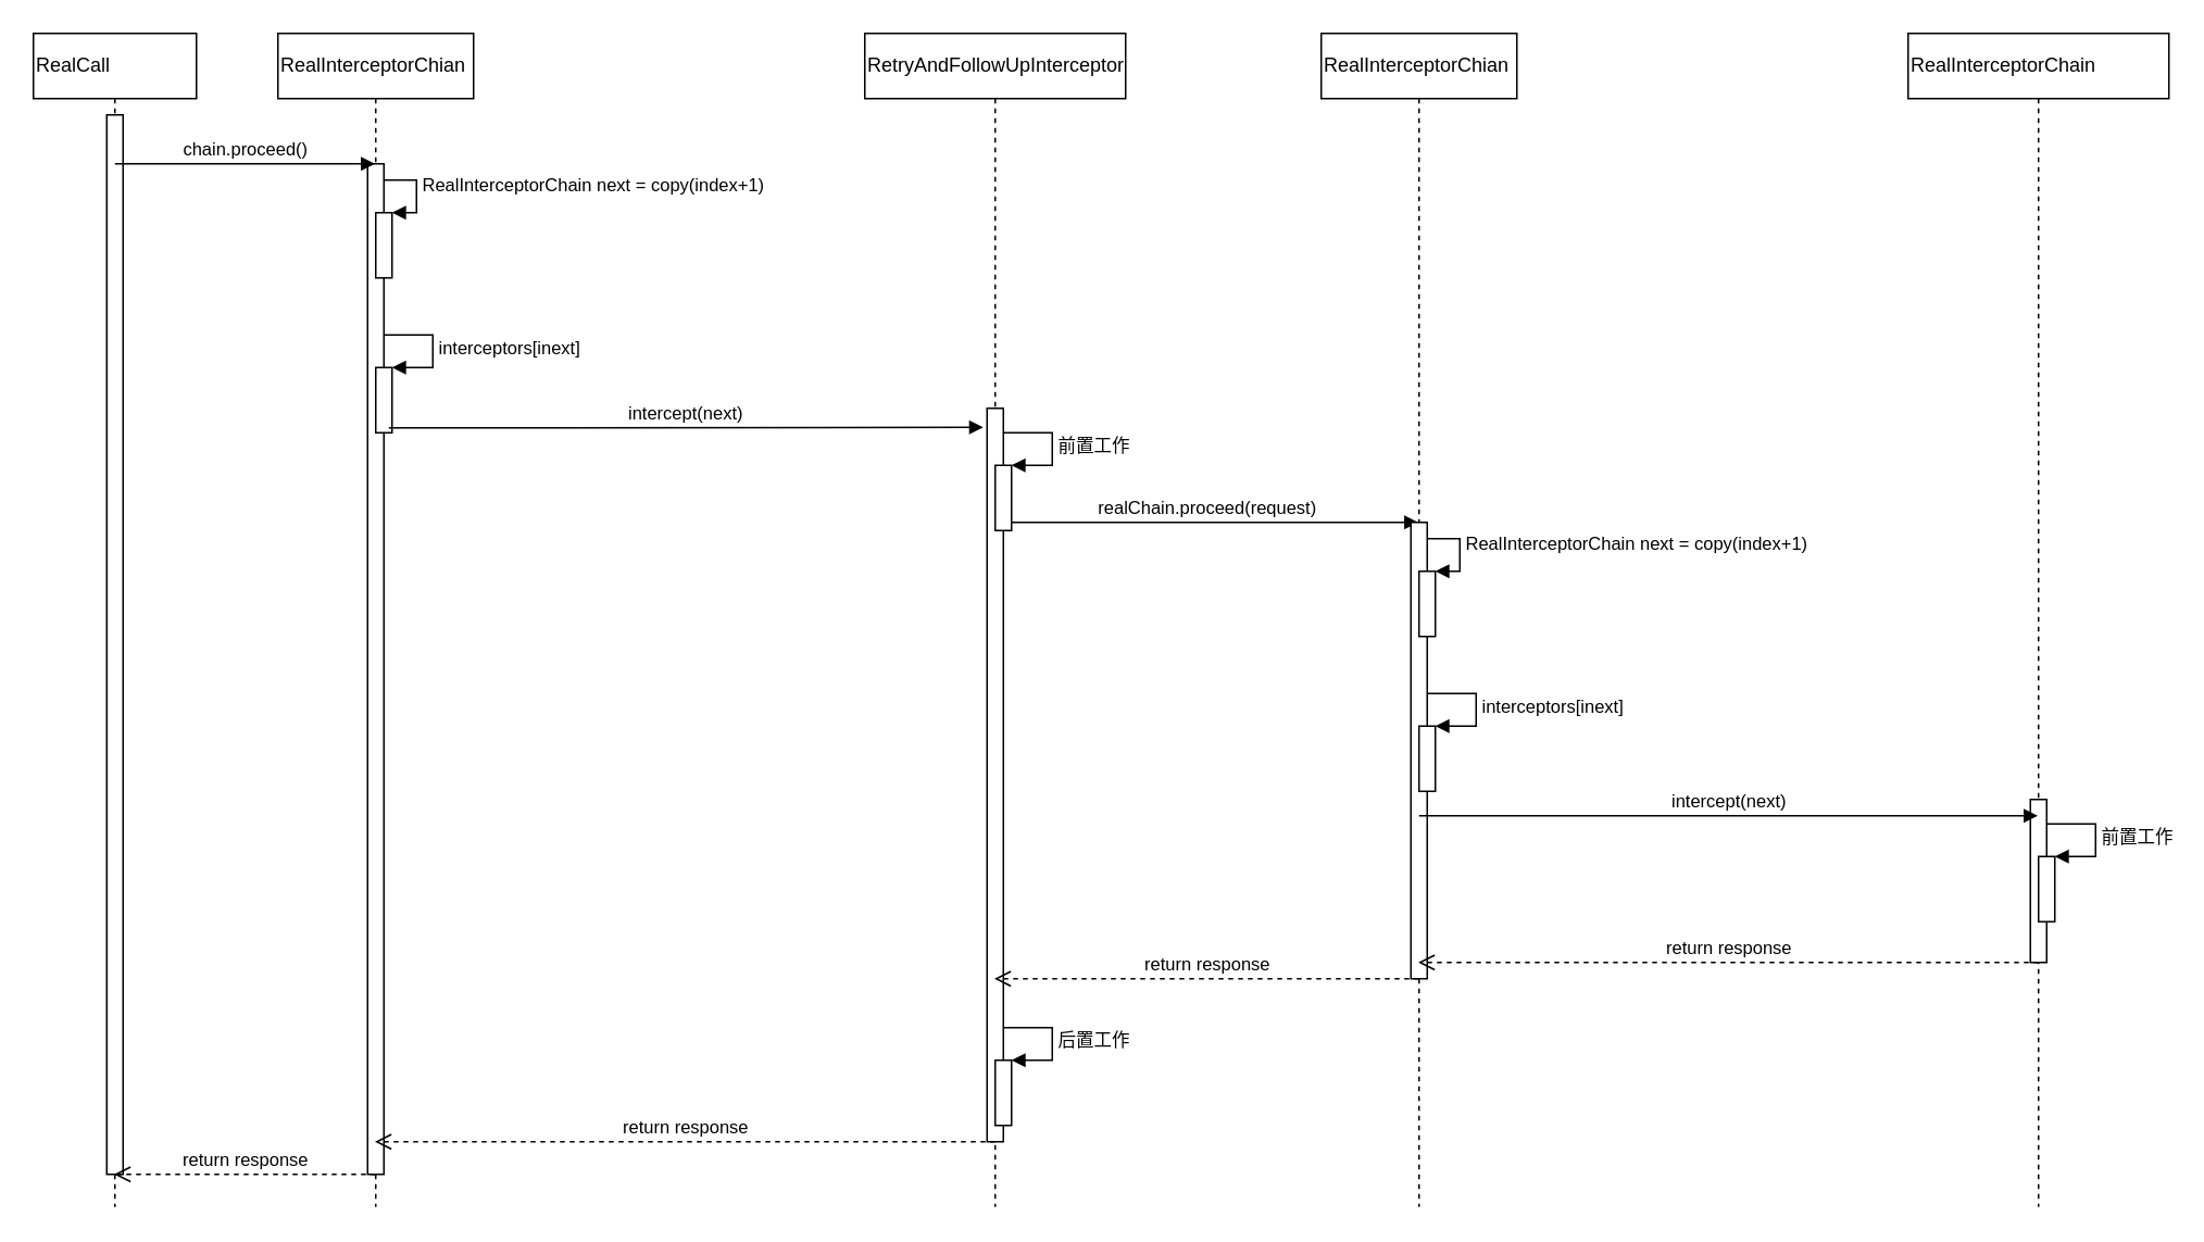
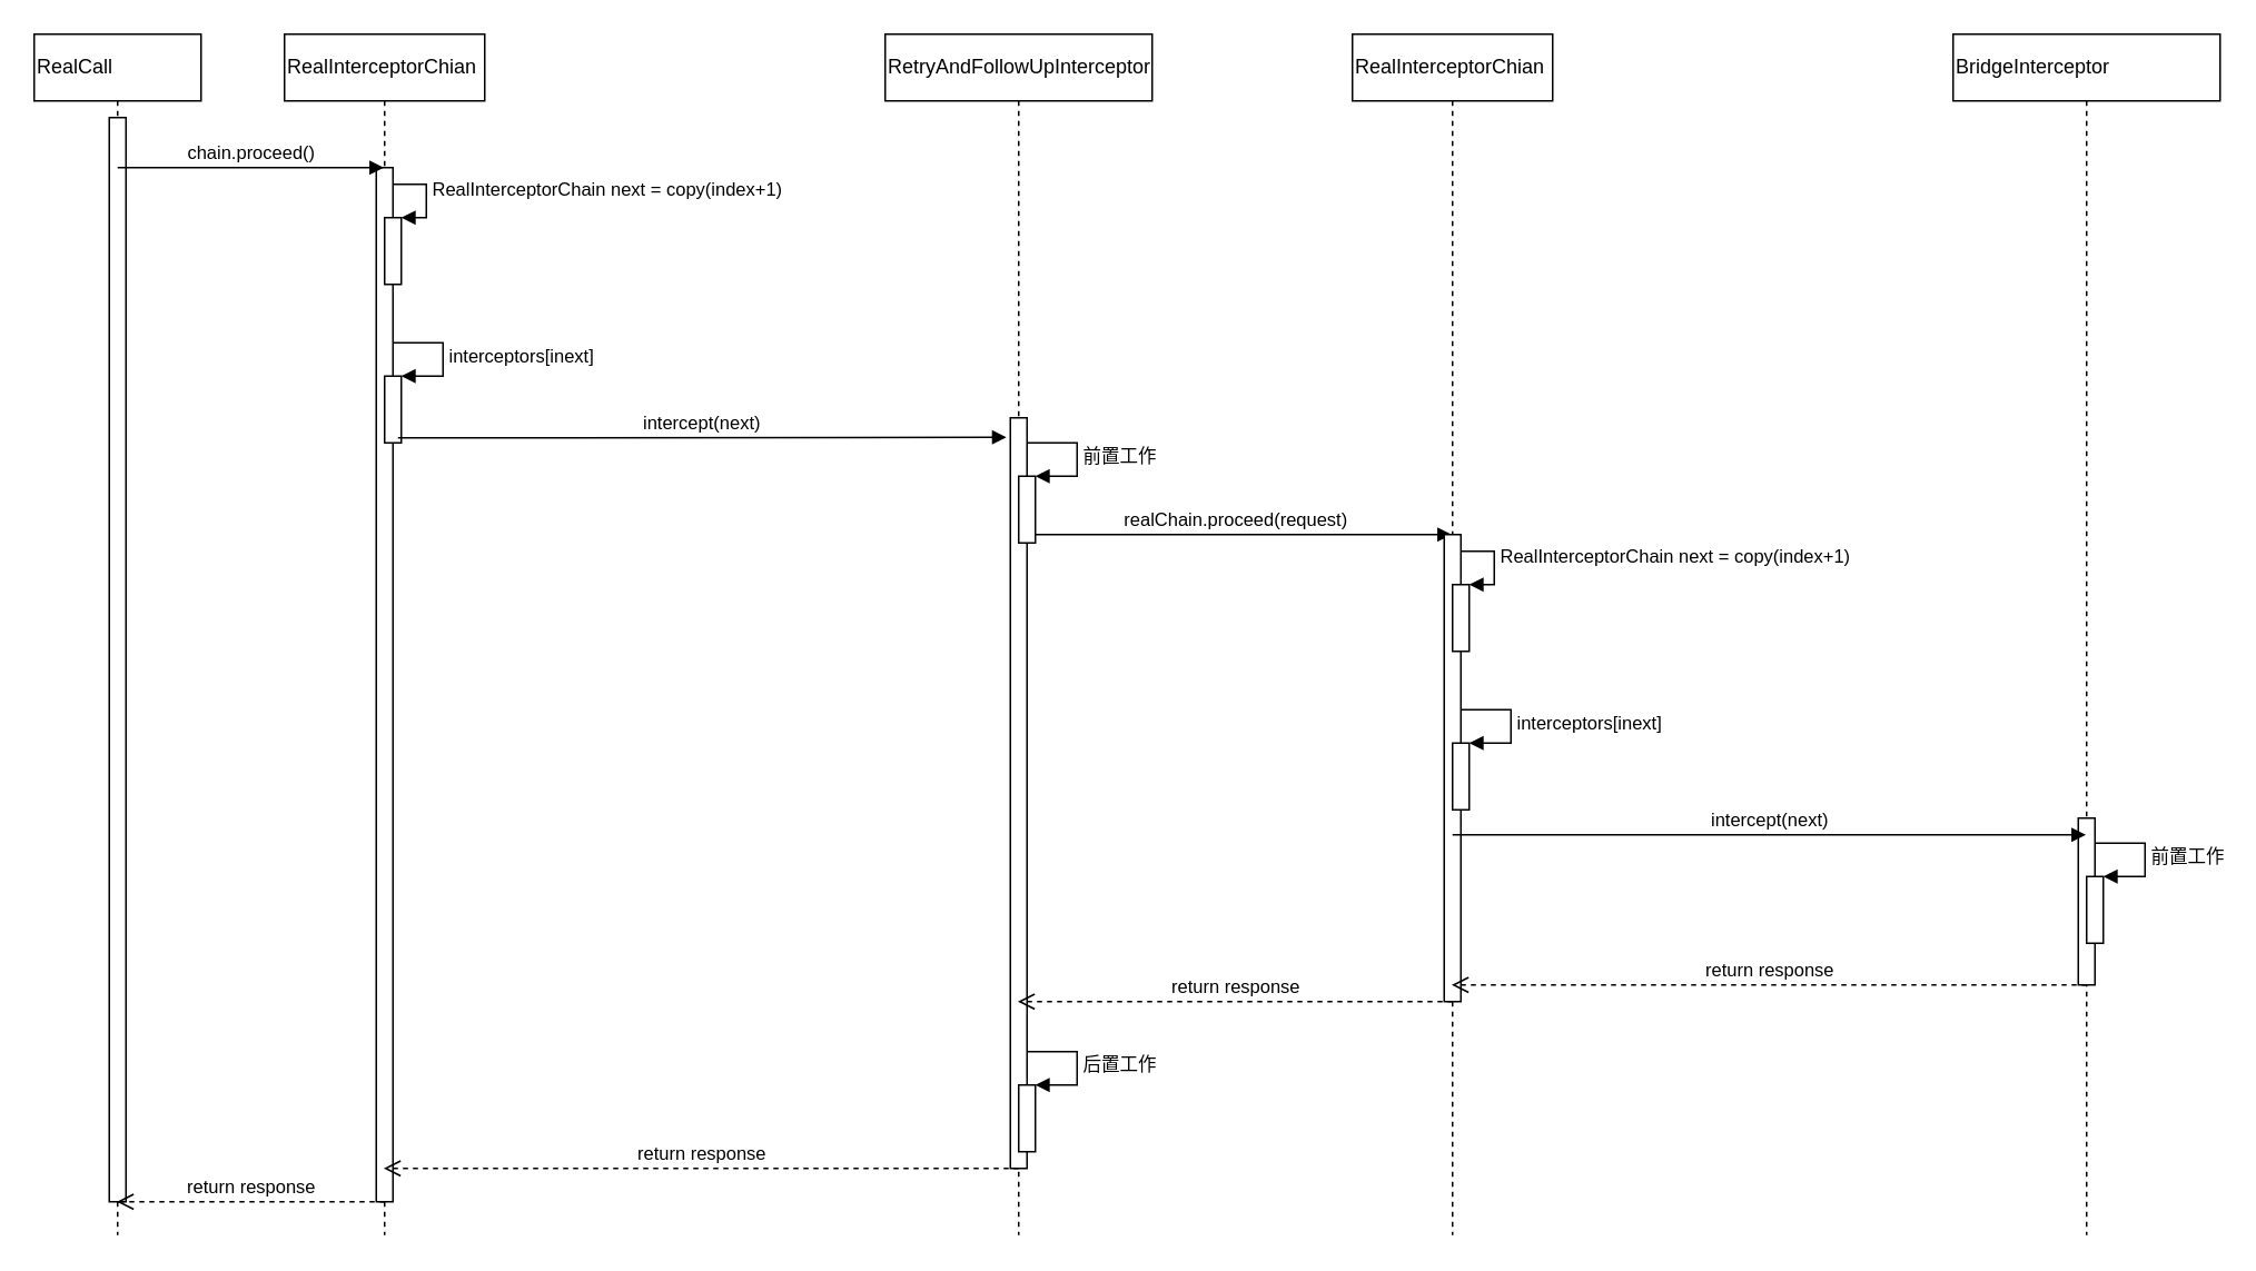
- <mxCell id="26" value="RealInterceptorChain" style="shape=umlLifeline;perimeter=lifelinePerimeter;whiteSpace=wrap;html=1;container=1;collapsible=0;recursiveResize=0;outlineConnect=0;align=left;" vertex="1" parent="1"><mxGeometry x="1170" y="20" width="160" height="720" as="geometry" /></mxCell>
+ <mxCell id="26" value="BridgeInterceptor" style="shape=umlLifeline;perimeter=lifelinePerimeter;whiteSpace=wrap;html=1;container=1;collapsible=0;recursiveResize=0;outlineConnect=0;align=left;" vertex="1" parent="1"><mxGeometry x="1170" y="20" width="160" height="720" as="geometry" /></mxCell>
